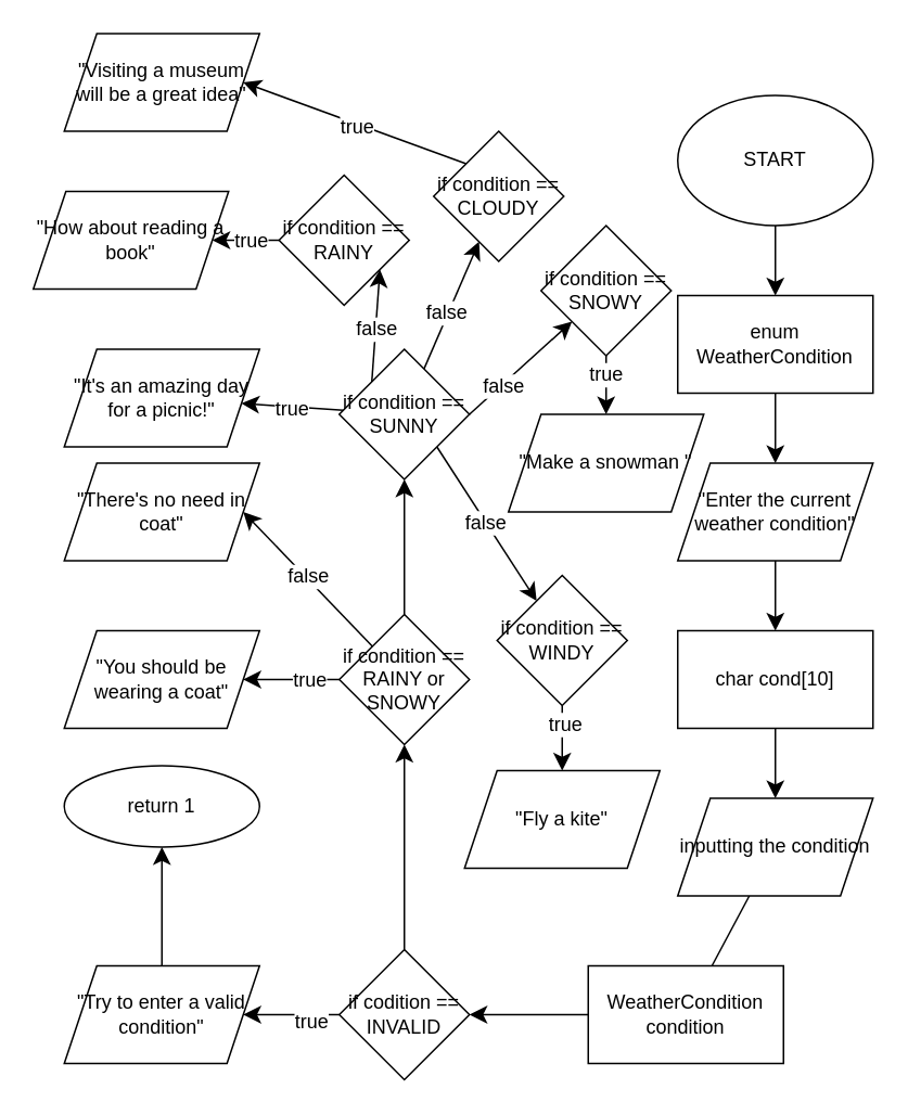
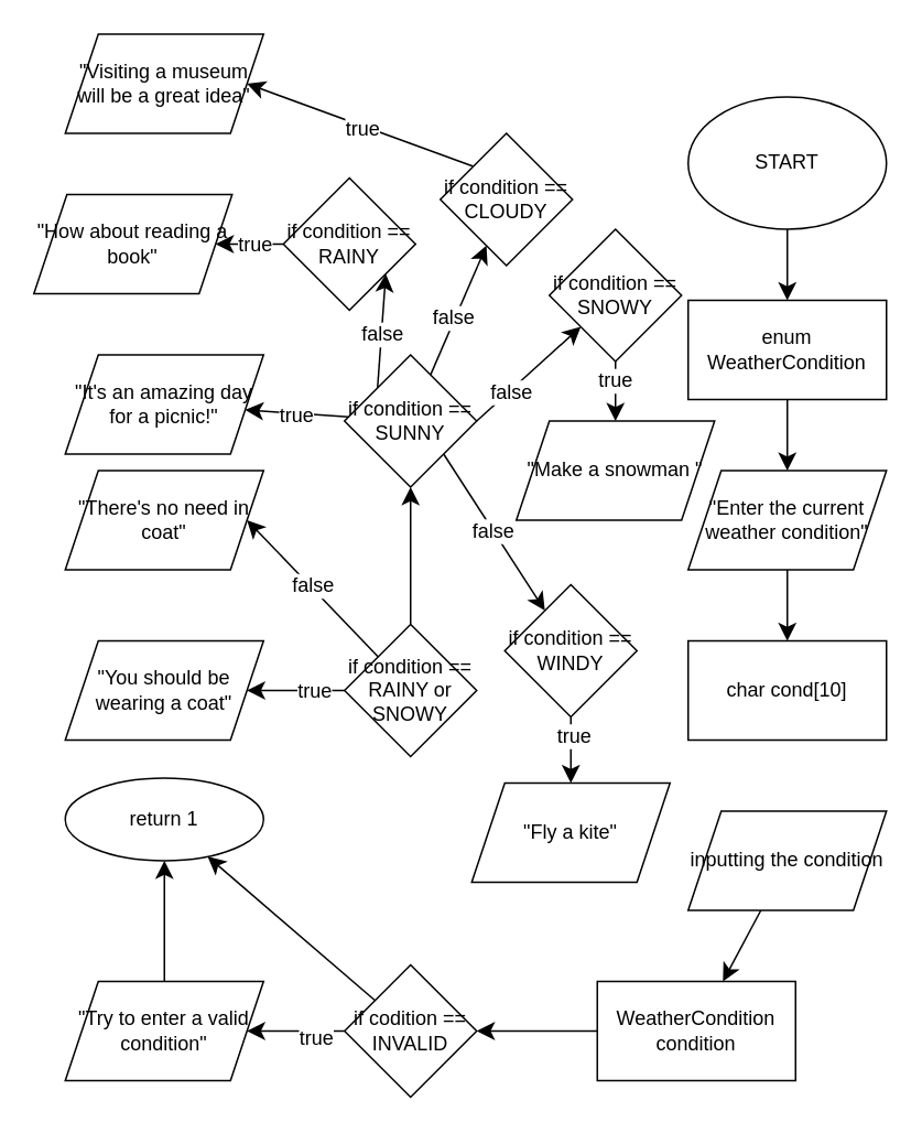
- <mxCell id="8" value="" style="edgeStyle=none;curved=1;rounded=0;orthogonalLoop=1;jettySize=auto;html=1;fontSize=12;startSize=8;endSize=8;" edge="1" parent="1" source="9" target="11"><mxGeometry relative="1" as="geometry" /></mxCell>
- <mxCell id="16" value="" style="edgeStyle=none;curved=1;rounded=0;orthogonalLoop=1;jettySize=auto;html=1;fontSize=12;startSize=8;endSize=8;" edge="1" parent="1" source="17" target="24"><mxGeometry relative="1" as="geometry" /></mxCell>
+ <mxCell id="16" value="" style="edgeStyle=none;curved=1;rounded=0;orthogonalLoop=1;jettySize=auto;html=1;fontSize=12;startSize=8;endSize=8;" edge="1" parent="1" source="17" target="20"><mxGeometry relative="1" as="geometry" /></mxCell>
- <mxCell id="10" value="" style="edgeStyle=none;curved=1;rounded=0;orthogonalLoop=1;jettySize=auto;html=1;fontSize=12;startSize=8;endSize=8;endArrow=none;" edge="1" parent="1" source="11" target="13"><mxGeometry relative="1" as="geometry" /></mxCell>
+ <mxCell id="10" value="" style="edgeStyle=none;curved=1;rounded=0;orthogonalLoop=1;jettySize=auto;html=1;fontSize=12;startSize=8;endSize=8;" edge="1" parent="1" source="11" target="13"><mxGeometry relative="1" as="geometry" /></mxCell>
